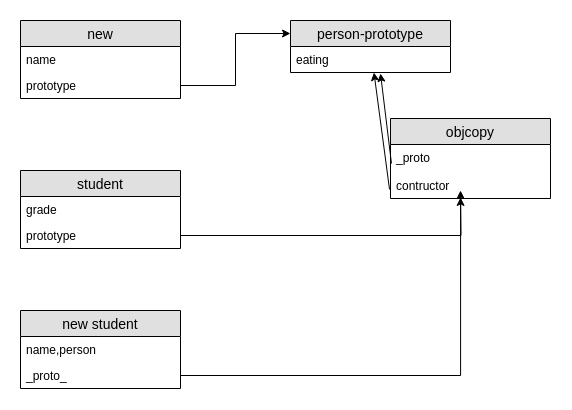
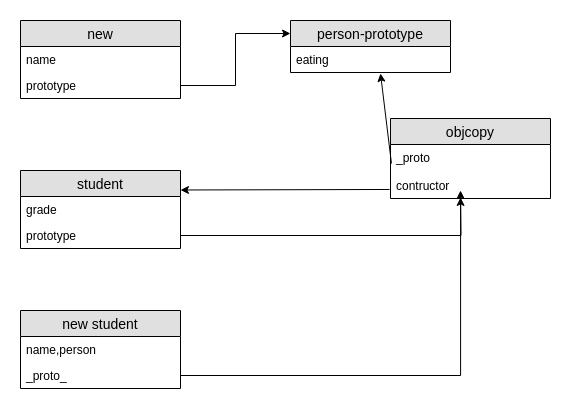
- <mxCell id="15" value="" style="endArrow=classic;html=1;exitX=-0.006;exitY=0.833;exitDx=0;exitDy=0;exitPerimeter=0;" parent="1" source="12" target="8" edge="1"><mxGeometry width="50" height="50" relative="1" as="geometry"><mxPoint x="253" y="183" as="sourcePoint" /><mxPoint x="303" y="133" as="targetPoint" /></mxGeometry></mxCell>
+ <mxCell id="15" value="" style="endArrow=classic;html=1;exitX=-0.006;exitY=0.833;exitDx=0;exitDy=0;exitPerimeter=0;entryX=1;entryY=0.25;entryDx=0;entryDy=0;" parent="1" source="12" target="5" edge="1"><mxGeometry width="50" height="50" relative="1" as="geometry"><mxPoint x="253" y="183" as="sourcePoint" /><mxPoint x="303" y="133" as="targetPoint" /></mxGeometry></mxCell>
